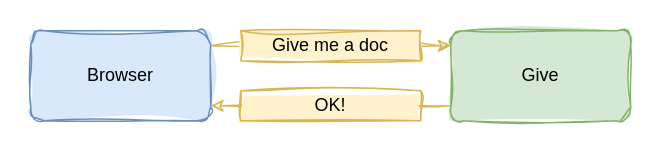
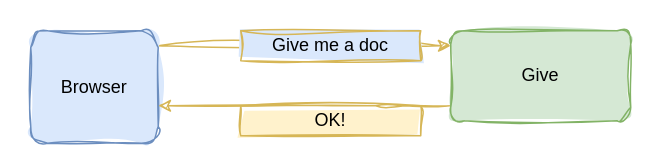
- <mxCell id="6" value="Give me a doc" style="rounded=0;whiteSpace=wrap;html=1;sketch=1;curveFitting=1;jiggle=2;fillColor=#fff2cc;strokeColor=#d6b656;fillStyle=solid;" parent="1" vertex="1"><mxGeometry x="160" y="20" width="120" height="20" as="geometry" /></mxCell>
+ <mxCell id="6" value="Give me a doc" style="rounded=0;whiteSpace=wrap;html=1;sketch=1;curveFitting=1;jiggle=2;fillColor=#dae8fc;strokeColor=#d6b656;fillStyle=solid;" parent="1" vertex="1"><mxGeometry x="160" y="20" width="120" height="20" as="geometry" /></mxCell>
- <mxCell id="3" value="Browser" style="rounded=1;whiteSpace=wrap;html=1;sketch=1;curveFitting=1;jiggle=2;fillColor=#dae8fc;strokeColor=#6c8ebf;fillStyle=solid;" parent="1" vertex="1"><mxGeometry x="20" y="20" width="120" height="60" as="geometry" /></mxCell>
+ <mxCell id="3" value="Browser" style="rounded=1;whiteSpace=wrap;html=1;sketch=1;curveFitting=1;jiggle=2;fillColor=#dae8fc;strokeColor=#6c8ebf;fillStyle=solid;" parent="1" vertex="1"><mxGeometry x="20" y="20" width="85" height="75" as="geometry" /></mxCell>
- <mxCell id="7" value="OK!" style="rounded=0;whiteSpace=wrap;html=1;sketch=1;curveFitting=1;jiggle=2;fillColor=#fff2cc;strokeColor=#d6b656;fillStyle=solid;" parent="1" vertex="1"><mxGeometry x="160" y="60" width="120" height="20" as="geometry" /></mxCell>
+ <mxCell id="7" value="OK!" style="rounded=0;whiteSpace=wrap;html=1;sketch=1;curveFitting=1;jiggle=2;fillColor=#fff2cc;strokeColor=#d6b656;fillStyle=solid;" parent="1" vertex="1"><mxGeometry x="160" y="70" width="120" height="20" as="geometry" /></mxCell>
